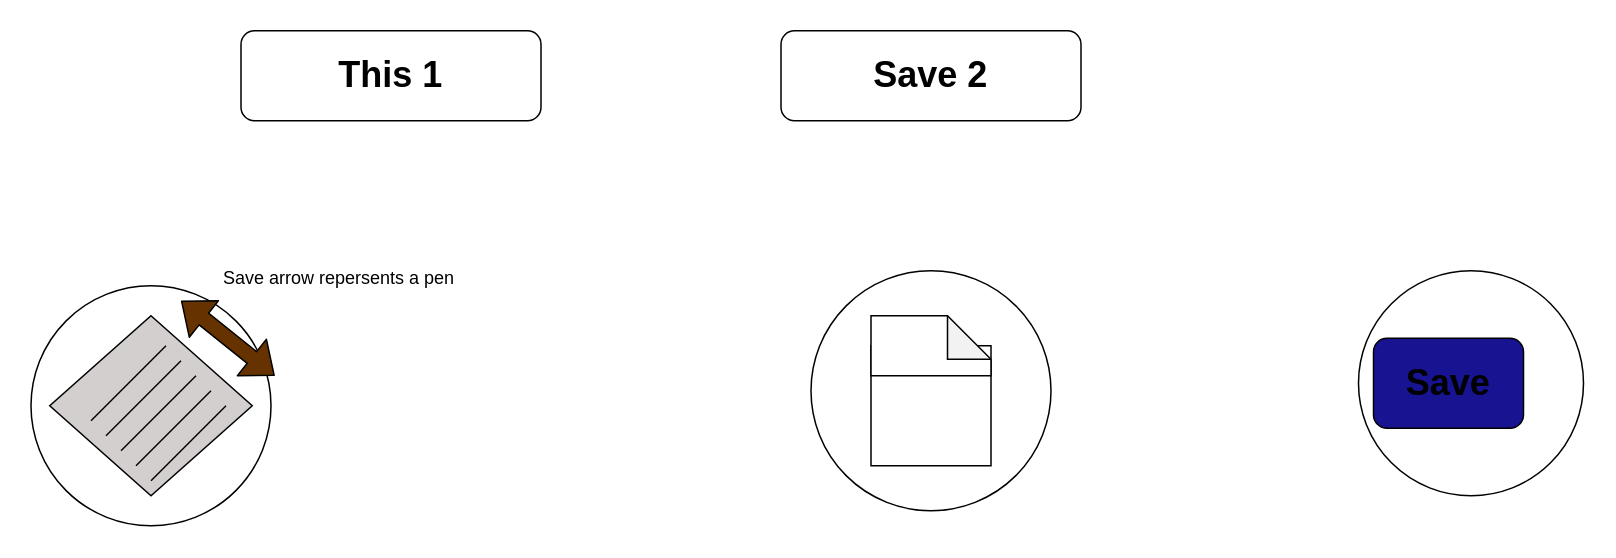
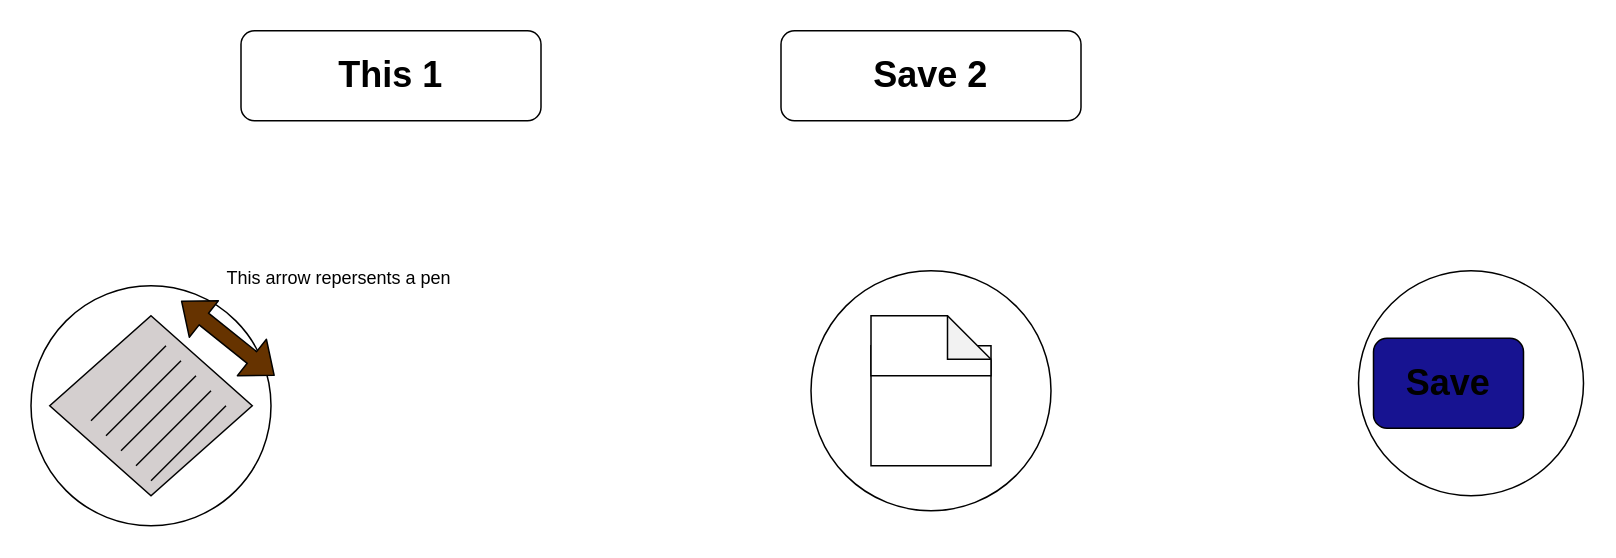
- <mxCell id="8" value="Save arrow repersents a pen" style="text;html=1;align=center;verticalAlign=middle;resizable=0;points=[];autosize=1;strokeColor=none;fillColor=none;" parent="1" vertex="1"><mxGeometry x="140" y="170" width="170" height="30" as="geometry" /></mxCell>
+ <mxCell id="8" value="This arrow repersents a pen" style="text;html=1;align=center;verticalAlign=middle;resizable=0;points=[];autosize=1;strokeColor=none;fillColor=none;" parent="1" vertex="1"><mxGeometry x="140" y="170" width="170" height="30" as="geometry" /></mxCell>
